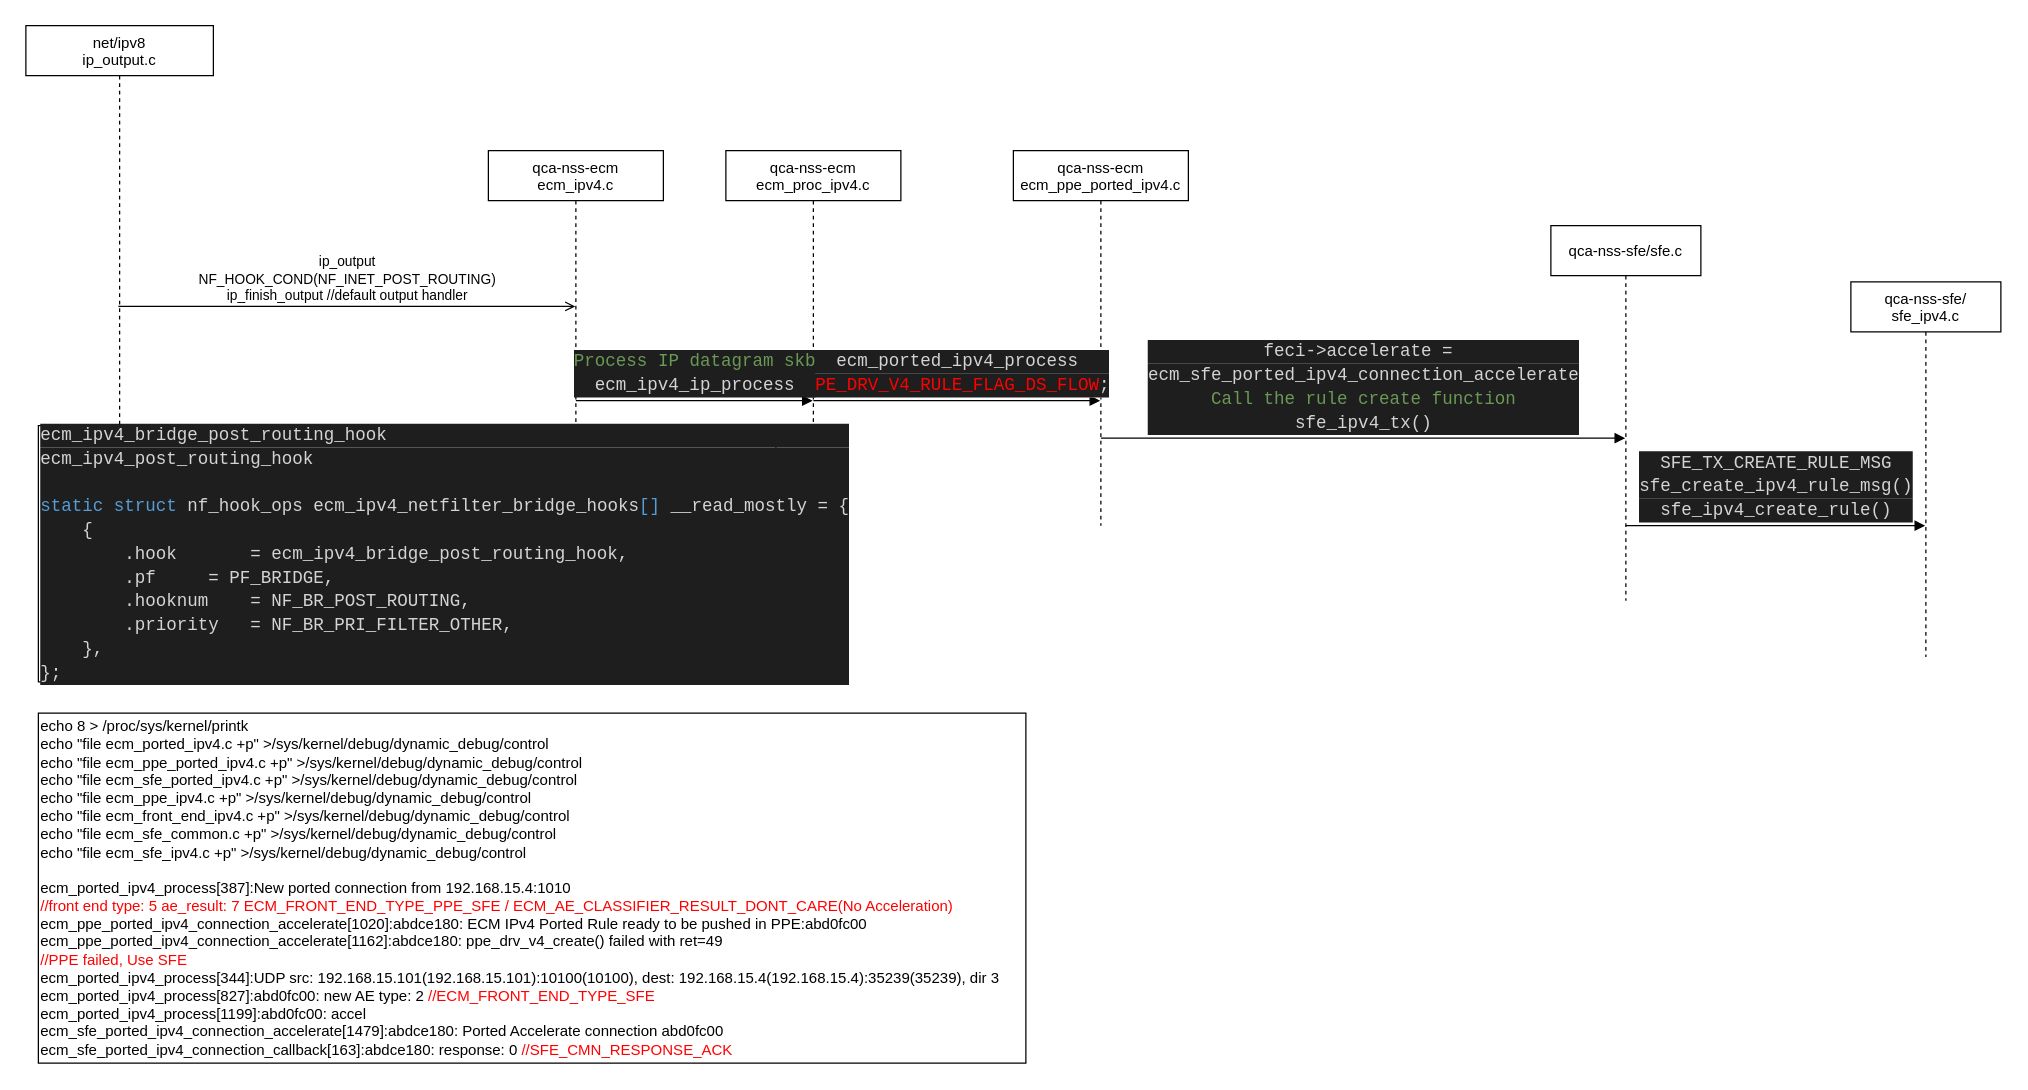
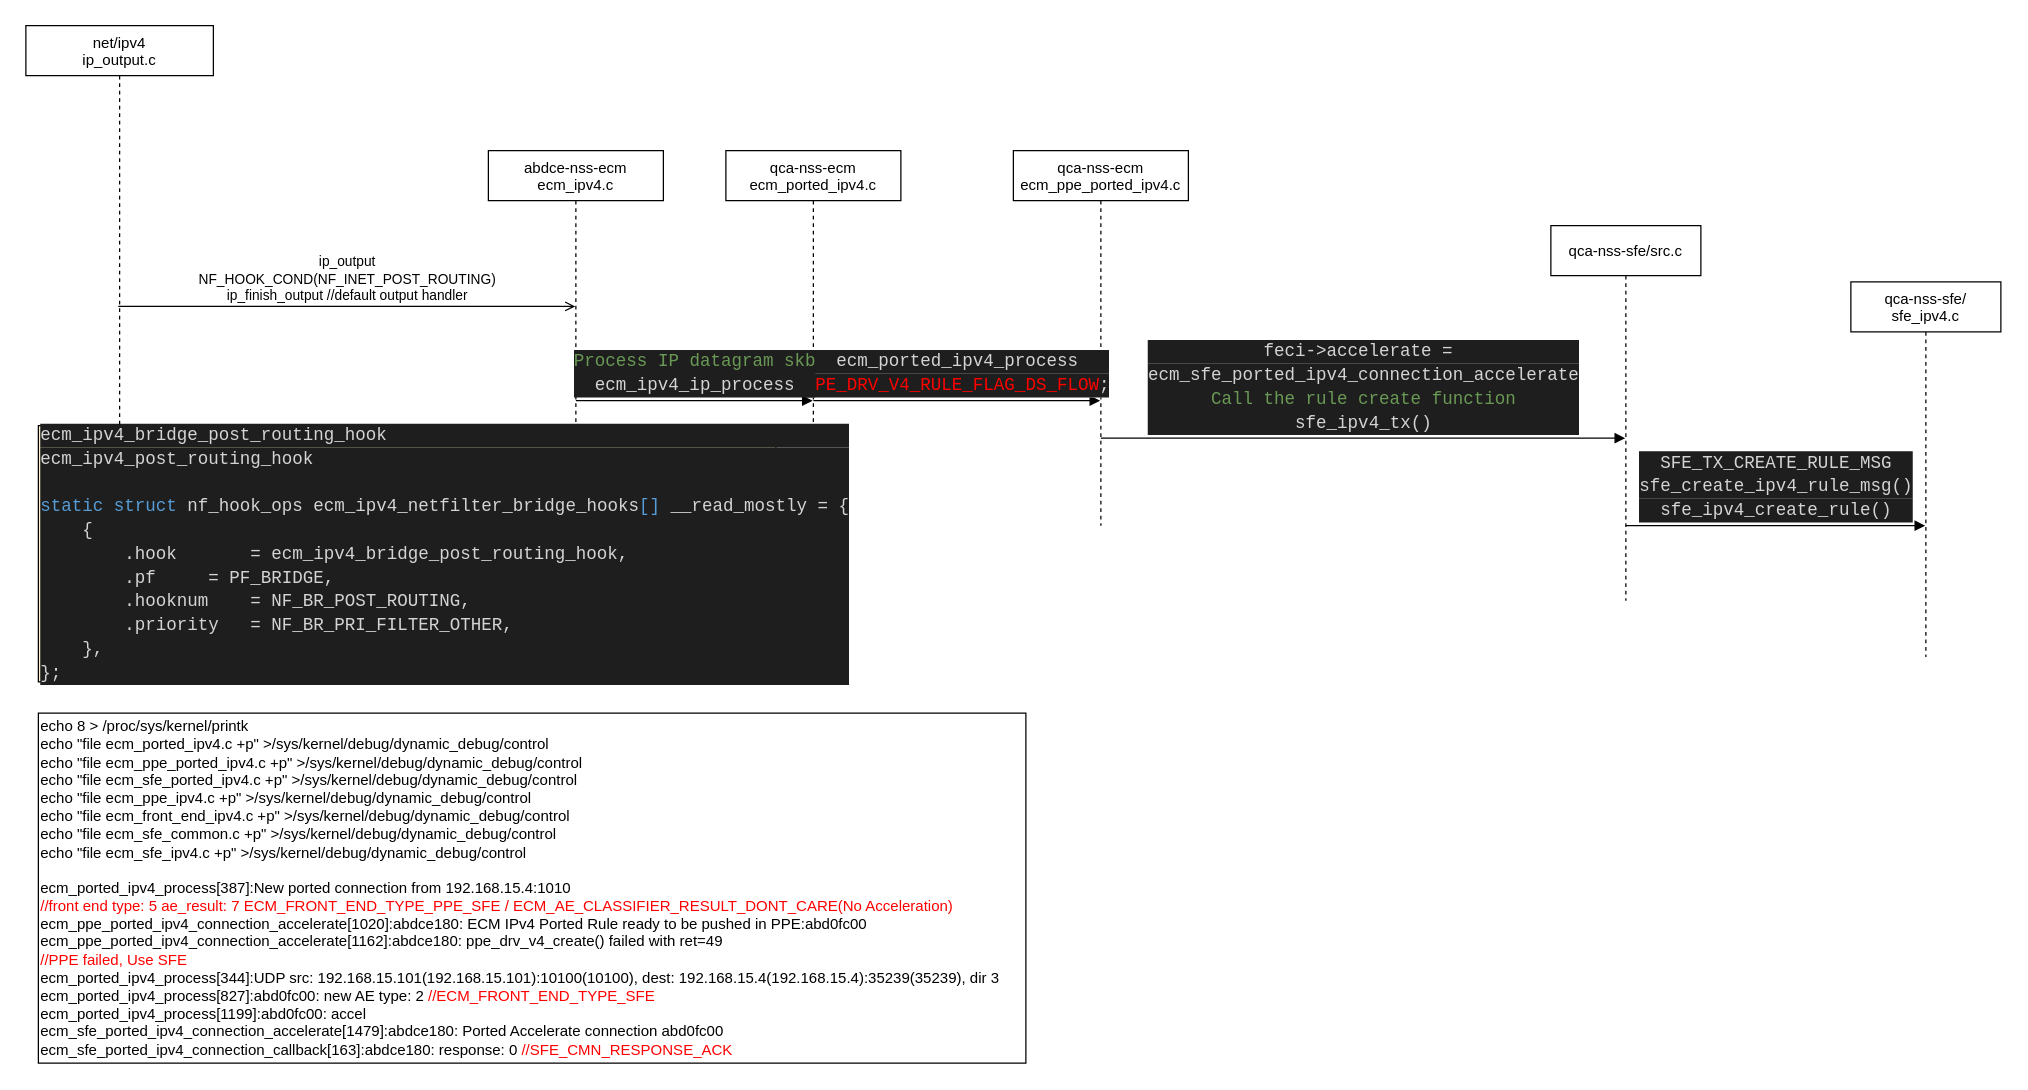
- <mxCell id="11" value="net/ipv8&#10;ip_output.c" style="shape=umlLifeline;perimeter=lifelinePerimeter;container=1;collapsible=0;recursiveResize=0;rounded=0;shadow=0;strokeWidth=1;" vertex="1" parent="1"><mxGeometry x="20" y="20" width="150" height="320" as="geometry" /></mxCell>
+ <mxCell id="11" value="net/ipv4&#10;ip_output.c" style="shape=umlLifeline;perimeter=lifelinePerimeter;container=1;collapsible=0;recursiveResize=0;rounded=0;shadow=0;strokeWidth=1;" vertex="1" parent="1"><mxGeometry x="20" y="20" width="150" height="320" as="geometry" /></mxCell>
- <mxCell id="8" value="qca-nss-ecm&#10;ecm_ipv4.c" style="shape=umlLifeline;perimeter=lifelinePerimeter;container=1;collapsible=0;recursiveResize=0;rounded=0;shadow=0;strokeWidth=1;" vertex="1" parent="1"><mxGeometry x="390" y="120" width="140" height="300" as="geometry" /></mxCell>
+ <mxCell id="8" value="abdce-nss-ecm&#10;ecm_ipv4.c" style="shape=umlLifeline;perimeter=lifelinePerimeter;container=1;collapsible=0;recursiveResize=0;rounded=0;shadow=0;strokeWidth=1;" vertex="1" parent="1"><mxGeometry x="390" y="120" width="140" height="300" as="geometry" /></mxCell>
- <mxCell id="6" value="qca-nss-ecm&#10;ecm_proc_ipv4.c" style="shape=umlLifeline;perimeter=lifelinePerimeter;container=1;collapsible=0;recursiveResize=0;rounded=0;shadow=0;strokeWidth=1;" vertex="1" parent="1"><mxGeometry x="580" y="120" width="140" height="300" as="geometry" /></mxCell>
+ <mxCell id="6" value="qca-nss-ecm&#10;ecm_ported_ipv4.c" style="shape=umlLifeline;perimeter=lifelinePerimeter;container=1;collapsible=0;recursiveResize=0;rounded=0;shadow=0;strokeWidth=1;" vertex="1" parent="1"><mxGeometry x="580" y="120" width="140" height="300" as="geometry" /></mxCell>
- <mxCell id="2" value="qca-nss-sfe/sfe.c" style="shape=umlLifeline;perimeter=lifelinePerimeter;container=1;collapsible=0;recursiveResize=0;rounded=0;shadow=0;strokeWidth=1;" vertex="1" parent="1"><mxGeometry x="1240" y="180" width="120" height="300" as="geometry" /></mxCell>
+ <mxCell id="2" value="qca-nss-sfe/src.c" style="shape=umlLifeline;perimeter=lifelinePerimeter;container=1;collapsible=0;recursiveResize=0;rounded=0;shadow=0;strokeWidth=1;" vertex="1" parent="1"><mxGeometry x="1240" y="180" width="120" height="300" as="geometry" /></mxCell>
- <mxCell id="10" value="&lt;div style=&quot;color: rgb(212 , 212 , 212) ; background-color: rgb(30 , 30 , 30) ; font-family: &amp;#34;consolas&amp;#34; , &amp;#34;courier new&amp;#34; , monospace ; font-size: 14px ; line-height: 19px&quot;&gt;ecm_ipv4_bridge_post_routing_hook&lt;/div&gt;&lt;div style=&quot;color: rgb(212 , 212 , 212) ; background-color: rgb(30 , 30 , 30) ; font-family: &amp;#34;consolas&amp;#34; , &amp;#34;courier new&amp;#34; , monospace ; font-size: 14px ; line-height: 19px&quot;&gt;&lt;div style=&quot;line-height: 19px&quot;&gt;ecm_ipv4_post_routing_hook&lt;/div&gt;&lt;div style=&quot;line-height: 19px&quot;&gt;&lt;br&gt;&lt;/div&gt;&lt;div style=&quot;line-height: 19px&quot;&gt;&lt;div style=&quot;font-family: &amp;#34;consolas&amp;#34; , &amp;#34;courier new&amp;#34; , monospace ; line-height: 19px&quot;&gt;&lt;div&gt;&lt;span style=&quot;color: #569cd6&quot;&gt;static&lt;/span&gt; &lt;span style=&quot;color: #569cd6&quot;&gt;struct&lt;/span&gt; nf_hook_ops ecm_ipv4_netfilter_bridge_hooks&lt;span style=&quot;color: #569cd6&quot;&gt;[]&lt;/span&gt; __read_mostly = {&lt;/div&gt;&lt;div&gt;&amp;nbsp; &amp;nbsp; {&lt;/div&gt;&lt;div&gt;&amp;nbsp; &amp;nbsp; &amp;nbsp; &amp;nbsp; .hook &amp;nbsp; &amp;nbsp; &amp;nbsp; = ecm_ipv4_bridge_post_routing_hook,&lt;/div&gt;&lt;div&gt;&amp;nbsp; &amp;nbsp; &amp;nbsp; &amp;nbsp; .pf &amp;nbsp; &amp;nbsp; = PF_BRIDGE,&lt;/div&gt;&lt;div&gt;&amp;nbsp; &amp;nbsp; &amp;nbsp; &amp;nbsp; .hooknum &amp;nbsp; &amp;nbsp;= NF_BR_POST_ROUTING,&lt;/div&gt;&lt;div&gt;&amp;nbsp; &amp;nbsp; &amp;nbsp; &amp;nbsp; .priority &amp;nbsp; = NF_BR_PRI_FILTER_OTHER,&lt;/div&gt;&lt;div&gt;&amp;nbsp; &amp;nbsp; },&lt;/div&gt;&lt;div&gt;};&lt;/div&gt;&lt;/div&gt;&lt;/div&gt;&lt;/div&gt;" style="html=1;align=left;" vertex="1" parent="1"><mxGeometry x="30" y="340" width="590" height="205" as="geometry" /></mxCell>
+ <mxCell id="10" value="&lt;div style=&quot;color: rgb(212 , 212 , 212) ; background-color: rgb(30 , 30 , 30) ; font-family: &amp;#34;consolas&amp;#34; , &amp;#34;courier new&amp;#34; , monospace ; font-size: 14px ; line-height: 19px&quot;&gt;ecm_ipv4_bridge_post_routing_hook&lt;/div&gt;&lt;div style=&quot;color: rgb(212 , 212 , 212) ; background-color: rgb(30 , 30 , 30) ; font-family: &amp;#34;consolas&amp;#34; , &amp;#34;courier new&amp;#34; , monospace ; font-size: 14px ; line-height: 19px&quot;&gt;&lt;div style=&quot;line-height: 19px&quot;&gt;ecm_ipv4_post_routing_hook&lt;/div&gt;&lt;div style=&quot;line-height: 19px&quot;&gt;&lt;br&gt;&lt;/div&gt;&lt;div style=&quot;line-height: 19px&quot;&gt;&lt;div style=&quot;font-family: &amp;#34;consolas&amp;#34; , &amp;#34;courier new&amp;#34; , monospace ; line-height: 19px&quot;&gt;&lt;div&gt;&lt;span style=&quot;color: #569cd6&quot;&gt;static&lt;/span&gt; &lt;span style=&quot;color: #569cd6&quot;&gt;struct&lt;/span&gt; nf_hook_ops ecm_ipv4_netfilter_bridge_hooks&lt;span style=&quot;color: #569cd6&quot;&gt;[]&lt;/span&gt; __read_mostly = {&lt;/div&gt;&lt;div&gt;&amp;nbsp; &amp;nbsp; {&lt;/div&gt;&lt;div&gt;&amp;nbsp; &amp;nbsp; &amp;nbsp; &amp;nbsp; .hook &amp;nbsp; &amp;nbsp; &amp;nbsp; = ecm_ipv4_bridge_post_routing_hook,&lt;/div&gt;&lt;div&gt;&amp;nbsp; &amp;nbsp; &amp;nbsp; &amp;nbsp; .pf &amp;nbsp; &amp;nbsp; = PF_BRIDGE,&lt;/div&gt;&lt;div&gt;&amp;nbsp; &amp;nbsp; &amp;nbsp; &amp;nbsp; .hooknum &amp;nbsp; &amp;nbsp;= NF_BR_POST_ROUTING,&lt;/div&gt;&lt;div&gt;&amp;nbsp; &amp;nbsp; &amp;nbsp; &amp;nbsp; .priority &amp;nbsp; = NF_BR_PRI_FILTER_OTHER,&lt;/div&gt;&lt;div&gt;&amp;nbsp; &amp;nbsp; },&lt;/div&gt;&lt;div&gt;};&lt;/div&gt;&lt;/div&gt;&lt;/div&gt;&lt;/div&gt;" style="html=1;align=left;fillColor=#fff2cc;" vertex="1" parent="1"><mxGeometry x="30" y="340" width="590" height="205" as="geometry" /></mxCell>
